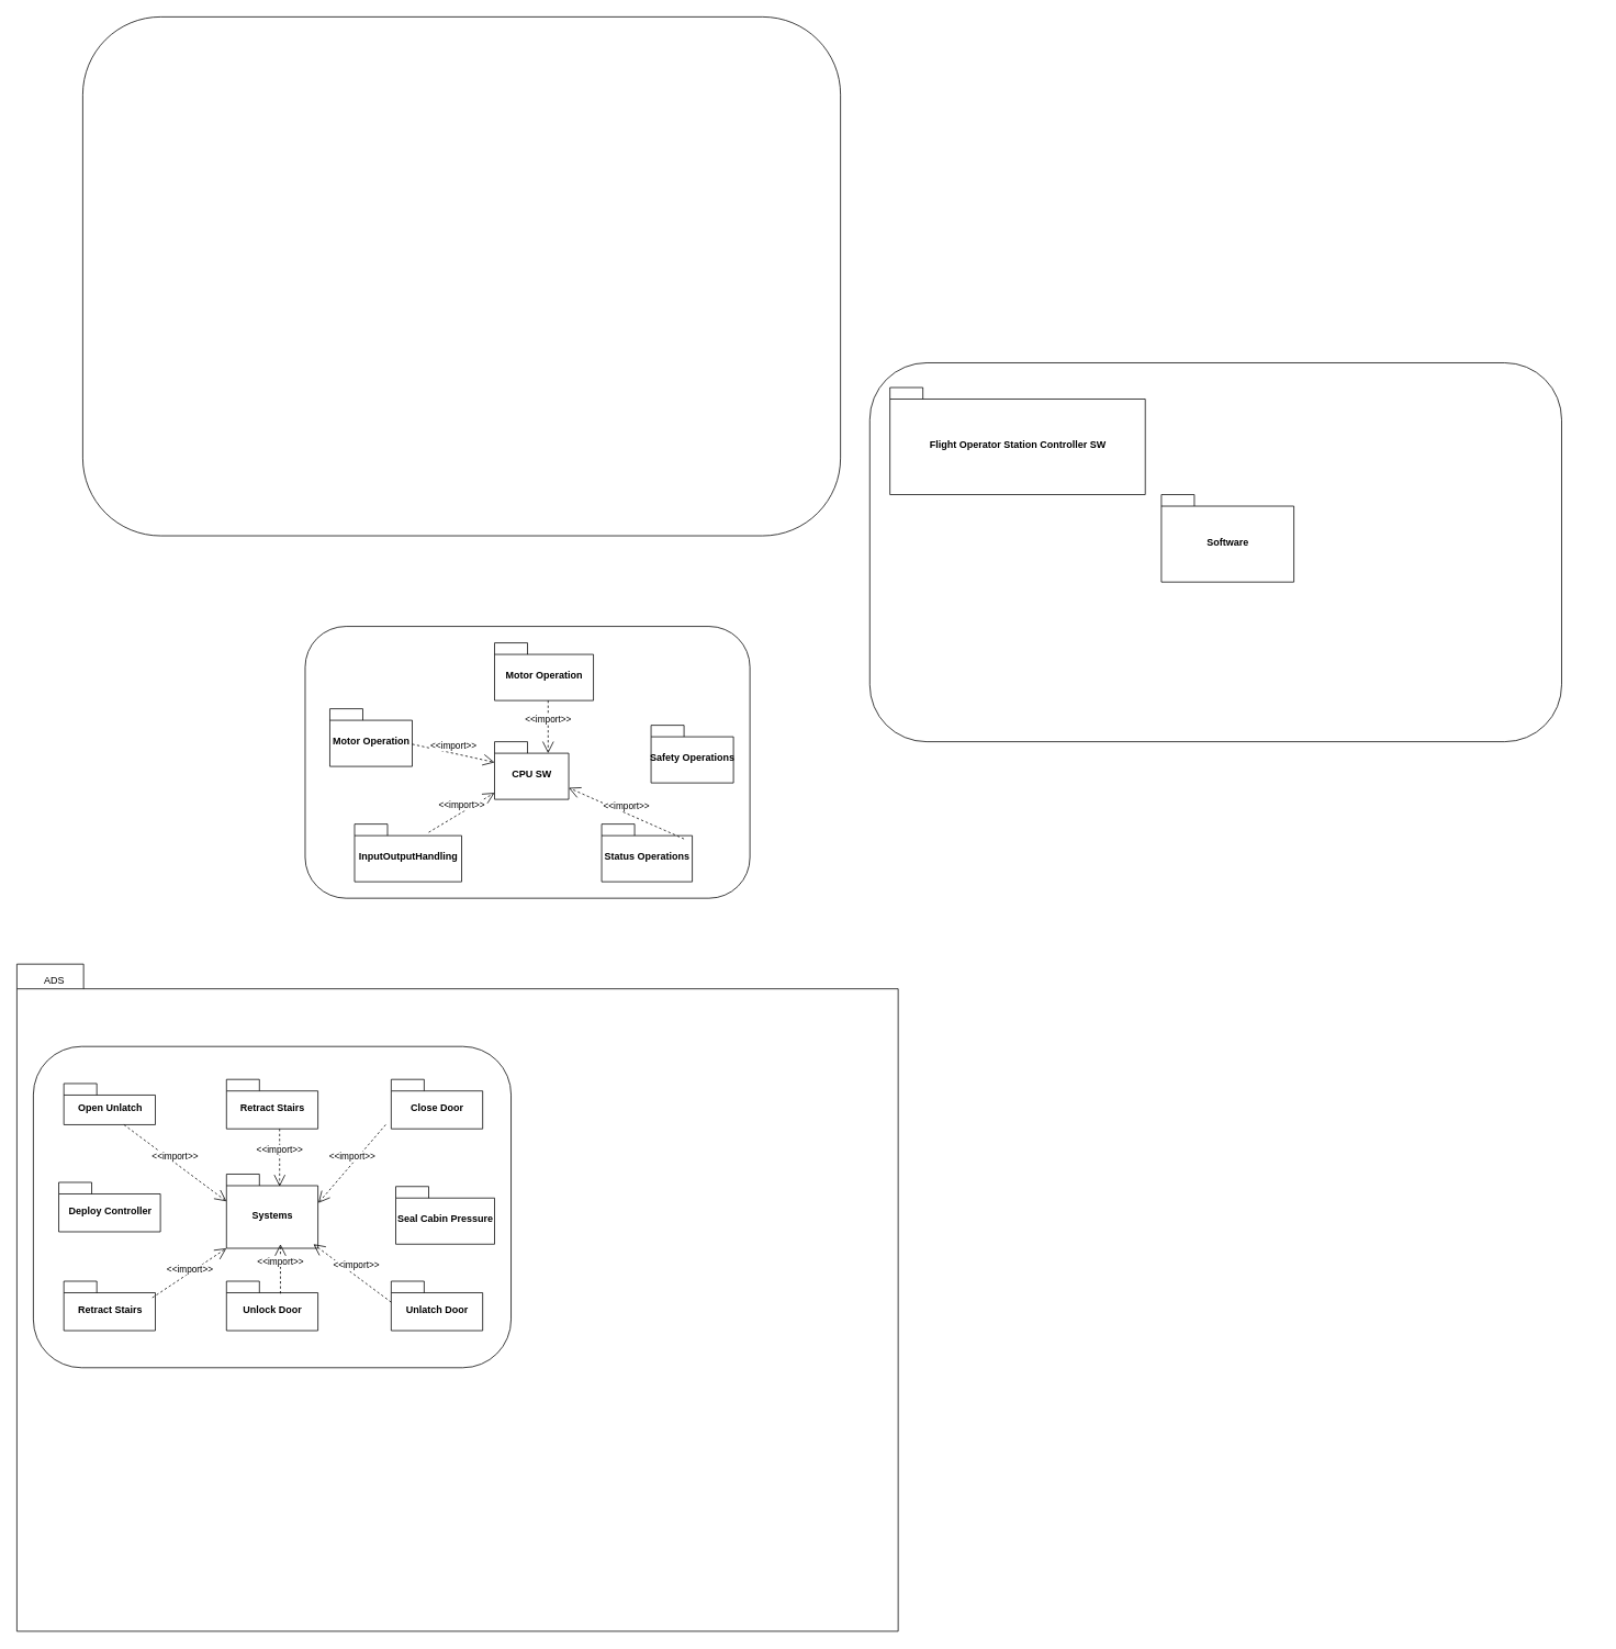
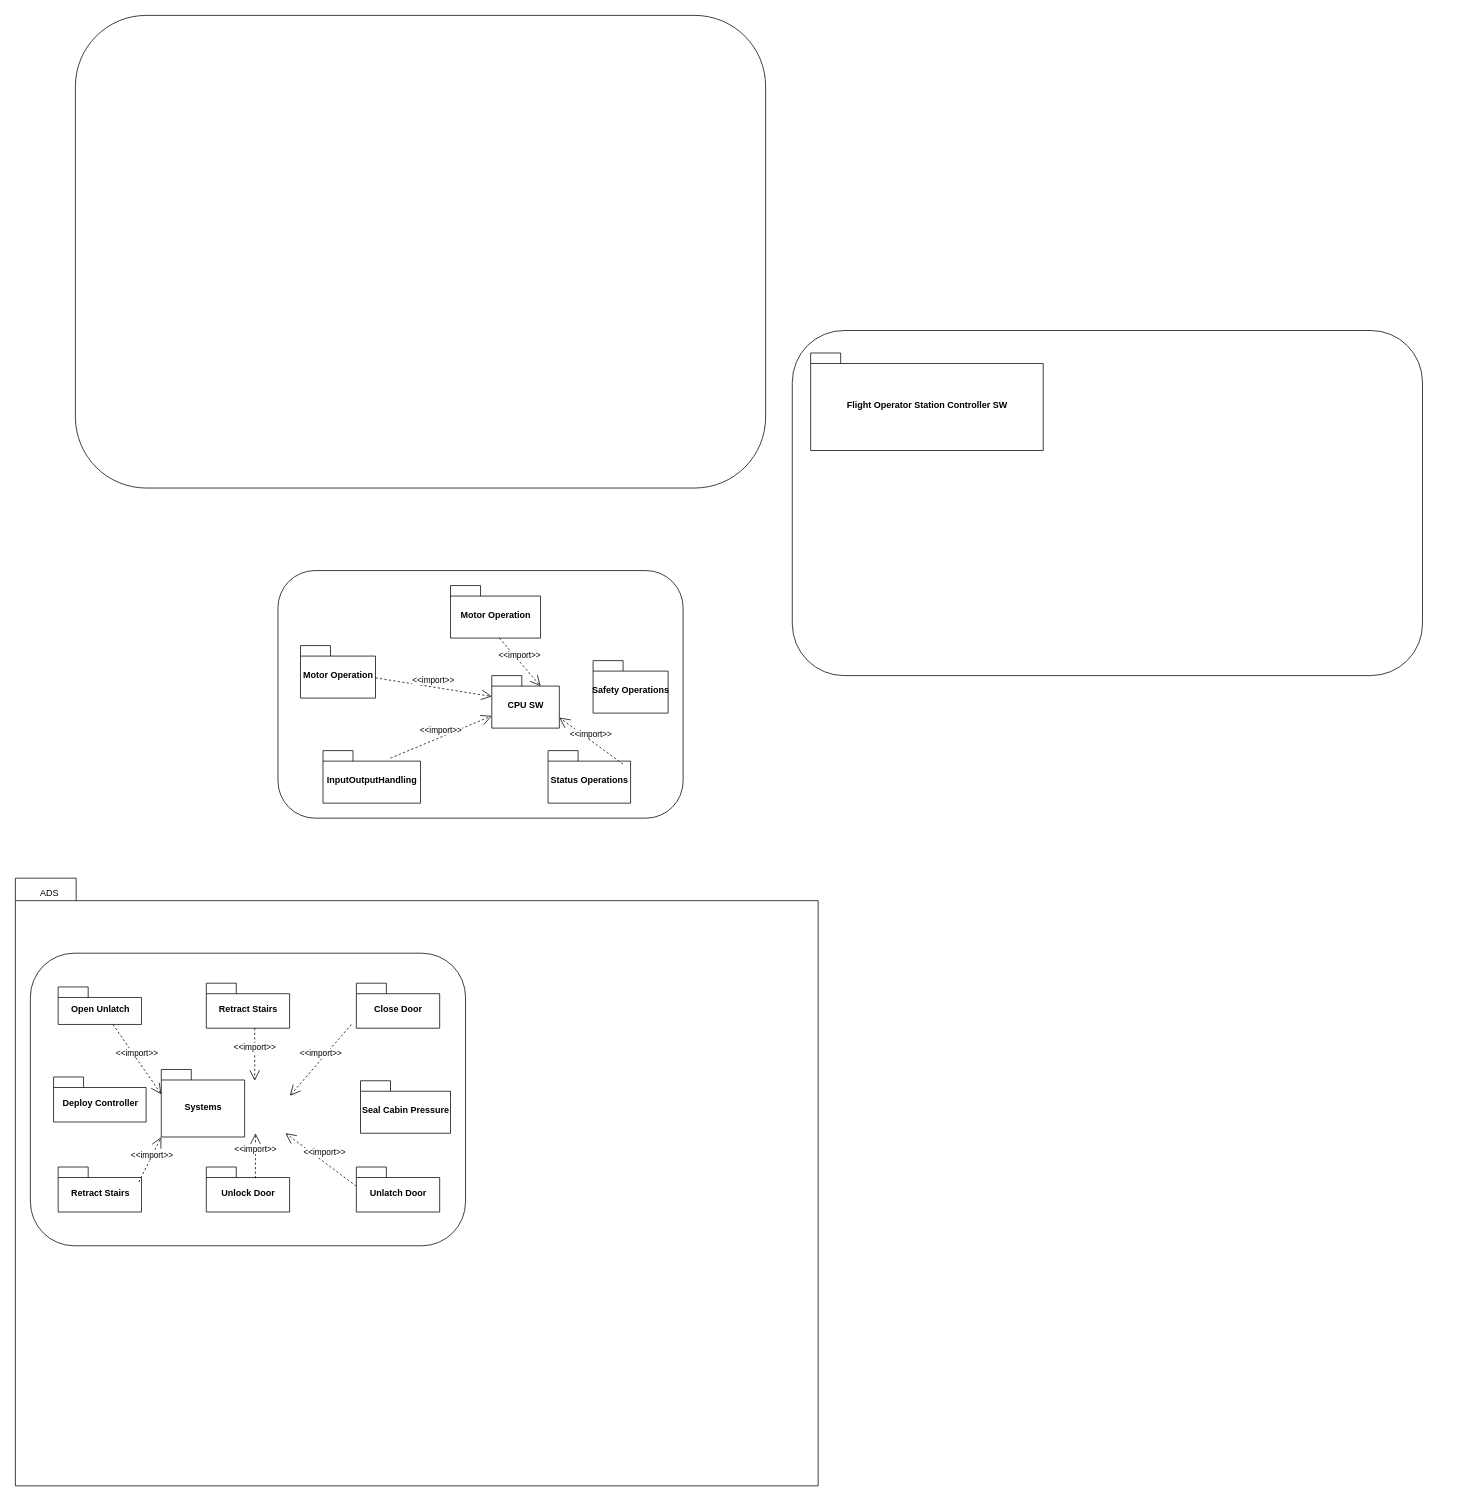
- <mxCell id="28" value="Software" style="shape=folder;fontStyle=1;spacingTop=10;tabWidth=40;tabHeight=14;tabPosition=left;html=1;" vertex="1" parent="26"><mxGeometry x="339.574" y="160.001" width="160.851" height="106.154" as="geometry" /></mxCell>
- <mxCell id="32" value="CPU SW" style="shape=folder;fontStyle=1;spacingTop=10;tabWidth=40;tabHeight=14;tabPosition=left;html=1;" vertex="1" parent="30"><mxGeometry x="230" y="140" width="90" height="70" as="geometry" /></mxCell>
+ <mxCell id="32" value="CPU SW" style="shape=folder;fontStyle=1;spacingTop=10;tabWidth=40;tabHeight=14;tabPosition=left;html=1;" vertex="1" parent="30"><mxGeometry x="285" y="140" width="90" height="70" as="geometry" /></mxCell>
- <mxCell id="9" value="Systems" style="shape=folder;fontStyle=1;spacingTop=10;tabWidth=40;tabHeight=14;tabPosition=left;html=1;" vertex="1" parent="7"><mxGeometry x="234.468" y="155" width="111.064" height="90" as="geometry" /></mxCell>
+ <mxCell id="9" value="Systems" style="shape=folder;fontStyle=1;spacingTop=10;tabWidth=40;tabHeight=14;tabPosition=left;html=1;" vertex="1" parent="7"><mxGeometry x="174.468" y="155" width="111.064" height="90" as="geometry" /></mxCell>
